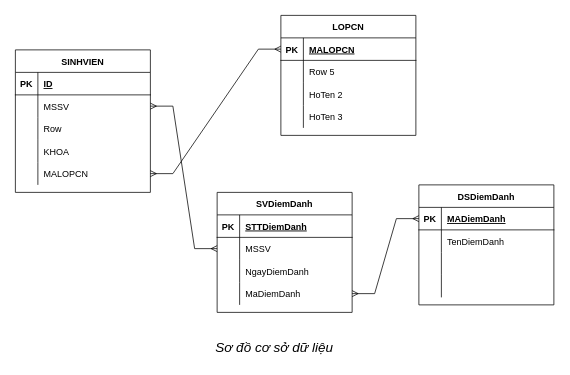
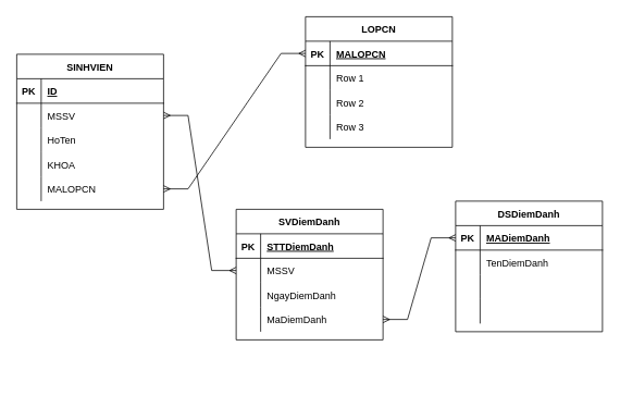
- <mxCell id="24" value="Row 5" style="shape=partialRectangle;connectable=0;fillColor=none;top=0;left=0;bottom=0;right=0;align=left;spacingLeft=6;overflow=hidden;" vertex="1" parent="22"><mxGeometry x="30" width="150" height="30" as="geometry"><mxRectangle width="150" height="30" as="alternateBounds" /></mxGeometry></mxCell>
+ <mxCell id="24" value="Row 1" style="shape=partialRectangle;connectable=0;fillColor=none;top=0;left=0;bottom=0;right=0;align=left;spacingLeft=6;overflow=hidden;" vertex="1" parent="22"><mxGeometry x="30" width="150" height="30" as="geometry"><mxRectangle width="150" height="30" as="alternateBounds" /></mxGeometry></mxCell>
- <mxCell id="27" value="HoTen 2" style="shape=partialRectangle;connectable=0;fillColor=none;top=0;left=0;bottom=0;right=0;align=left;spacingLeft=6;overflow=hidden;" vertex="1" parent="25"><mxGeometry x="30" width="150" height="30" as="geometry"><mxRectangle width="150" height="30" as="alternateBounds" /></mxGeometry></mxCell>
+ <mxCell id="27" value="Row 2" style="shape=partialRectangle;connectable=0;fillColor=none;top=0;left=0;bottom=0;right=0;align=left;spacingLeft=6;overflow=hidden;" vertex="1" parent="25"><mxGeometry x="30" width="150" height="30" as="geometry"><mxRectangle width="150" height="30" as="alternateBounds" /></mxGeometry></mxCell>
- <mxCell id="30" value="HoTen 3" style="shape=partialRectangle;connectable=0;fillColor=none;top=0;left=0;bottom=0;right=0;align=left;spacingLeft=6;overflow=hidden;" vertex="1" parent="28"><mxGeometry x="30" width="150" height="30" as="geometry"><mxRectangle width="150" height="30" as="alternateBounds" /></mxGeometry></mxCell>
+ <mxCell id="30" value="Row 3" style="shape=partialRectangle;connectable=0;fillColor=none;top=0;left=0;bottom=0;right=0;align=left;spacingLeft=6;overflow=hidden;" vertex="1" parent="28"><mxGeometry x="30" width="150" height="30" as="geometry"><mxRectangle width="150" height="30" as="alternateBounds" /></mxGeometry></mxCell>
- <mxCell id="11" value="Row" style="shape=partialRectangle;connectable=0;fillColor=none;top=0;left=0;bottom=0;right=0;align=left;spacingLeft=6;overflow=hidden;" vertex="1" parent="9"><mxGeometry x="30" width="150" height="30" as="geometry"><mxRectangle width="150" height="30" as="alternateBounds" /></mxGeometry></mxCell>
+ <mxCell id="11" value="HoTen" style="shape=partialRectangle;connectable=0;fillColor=none;top=0;left=0;bottom=0;right=0;align=left;spacingLeft=6;overflow=hidden;" vertex="1" parent="9"><mxGeometry x="30" width="150" height="30" as="geometry"><mxRectangle width="150" height="30" as="alternateBounds" /></mxGeometry></mxCell>
- <mxCell id="60" value="&lt;font style=&quot;font-size: 18px&quot;&gt;&lt;i&gt;Sơ đồ cơ sở dữ liệu&lt;/i&gt;&lt;/font&gt;" style="text;html=1;strokeColor=none;fillColor=none;align=center;verticalAlign=middle;whiteSpace=wrap;rounded=0;" vertex="1" parent="1"><mxGeometry x="198" y="448" width="335" height="30" as="geometry" /></mxCell>
